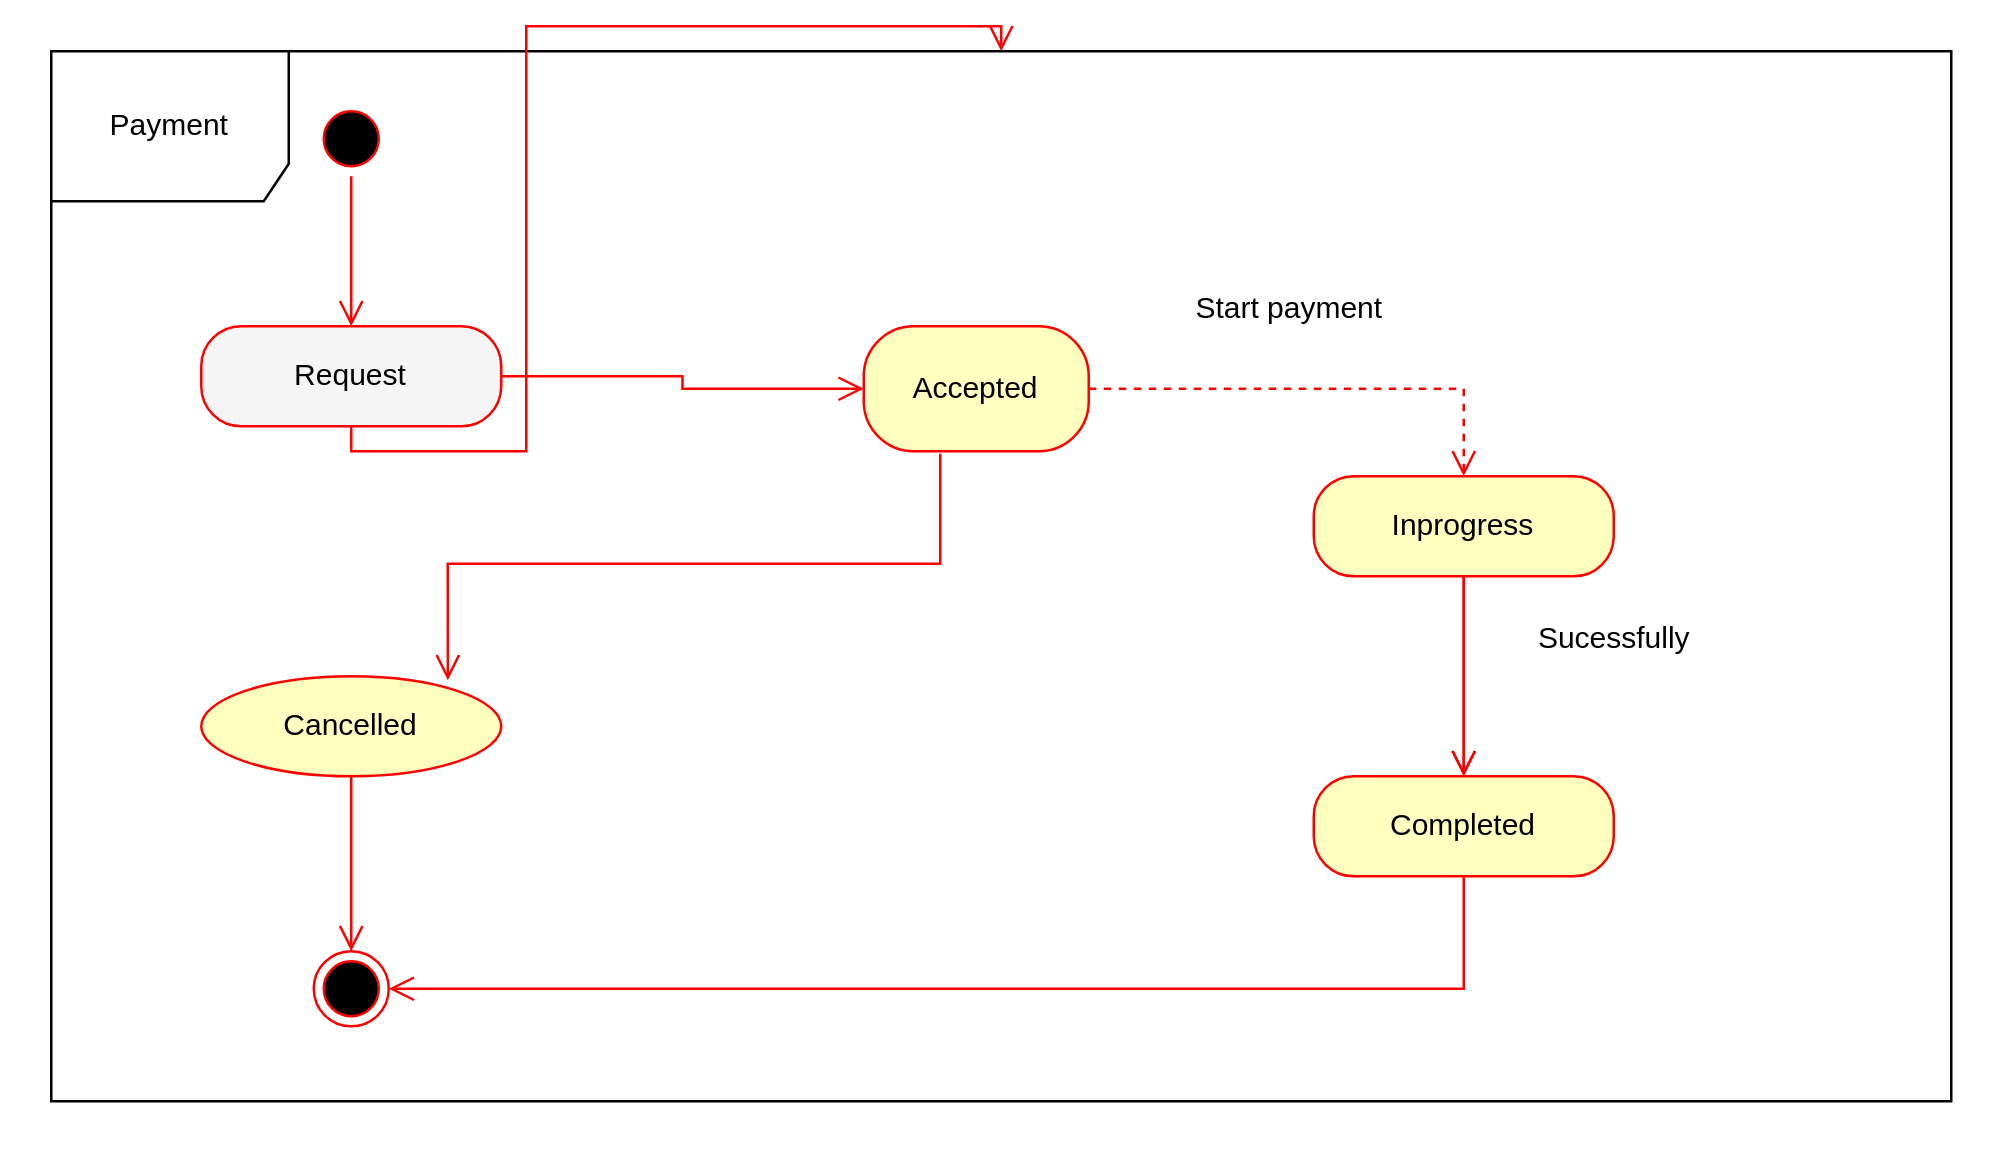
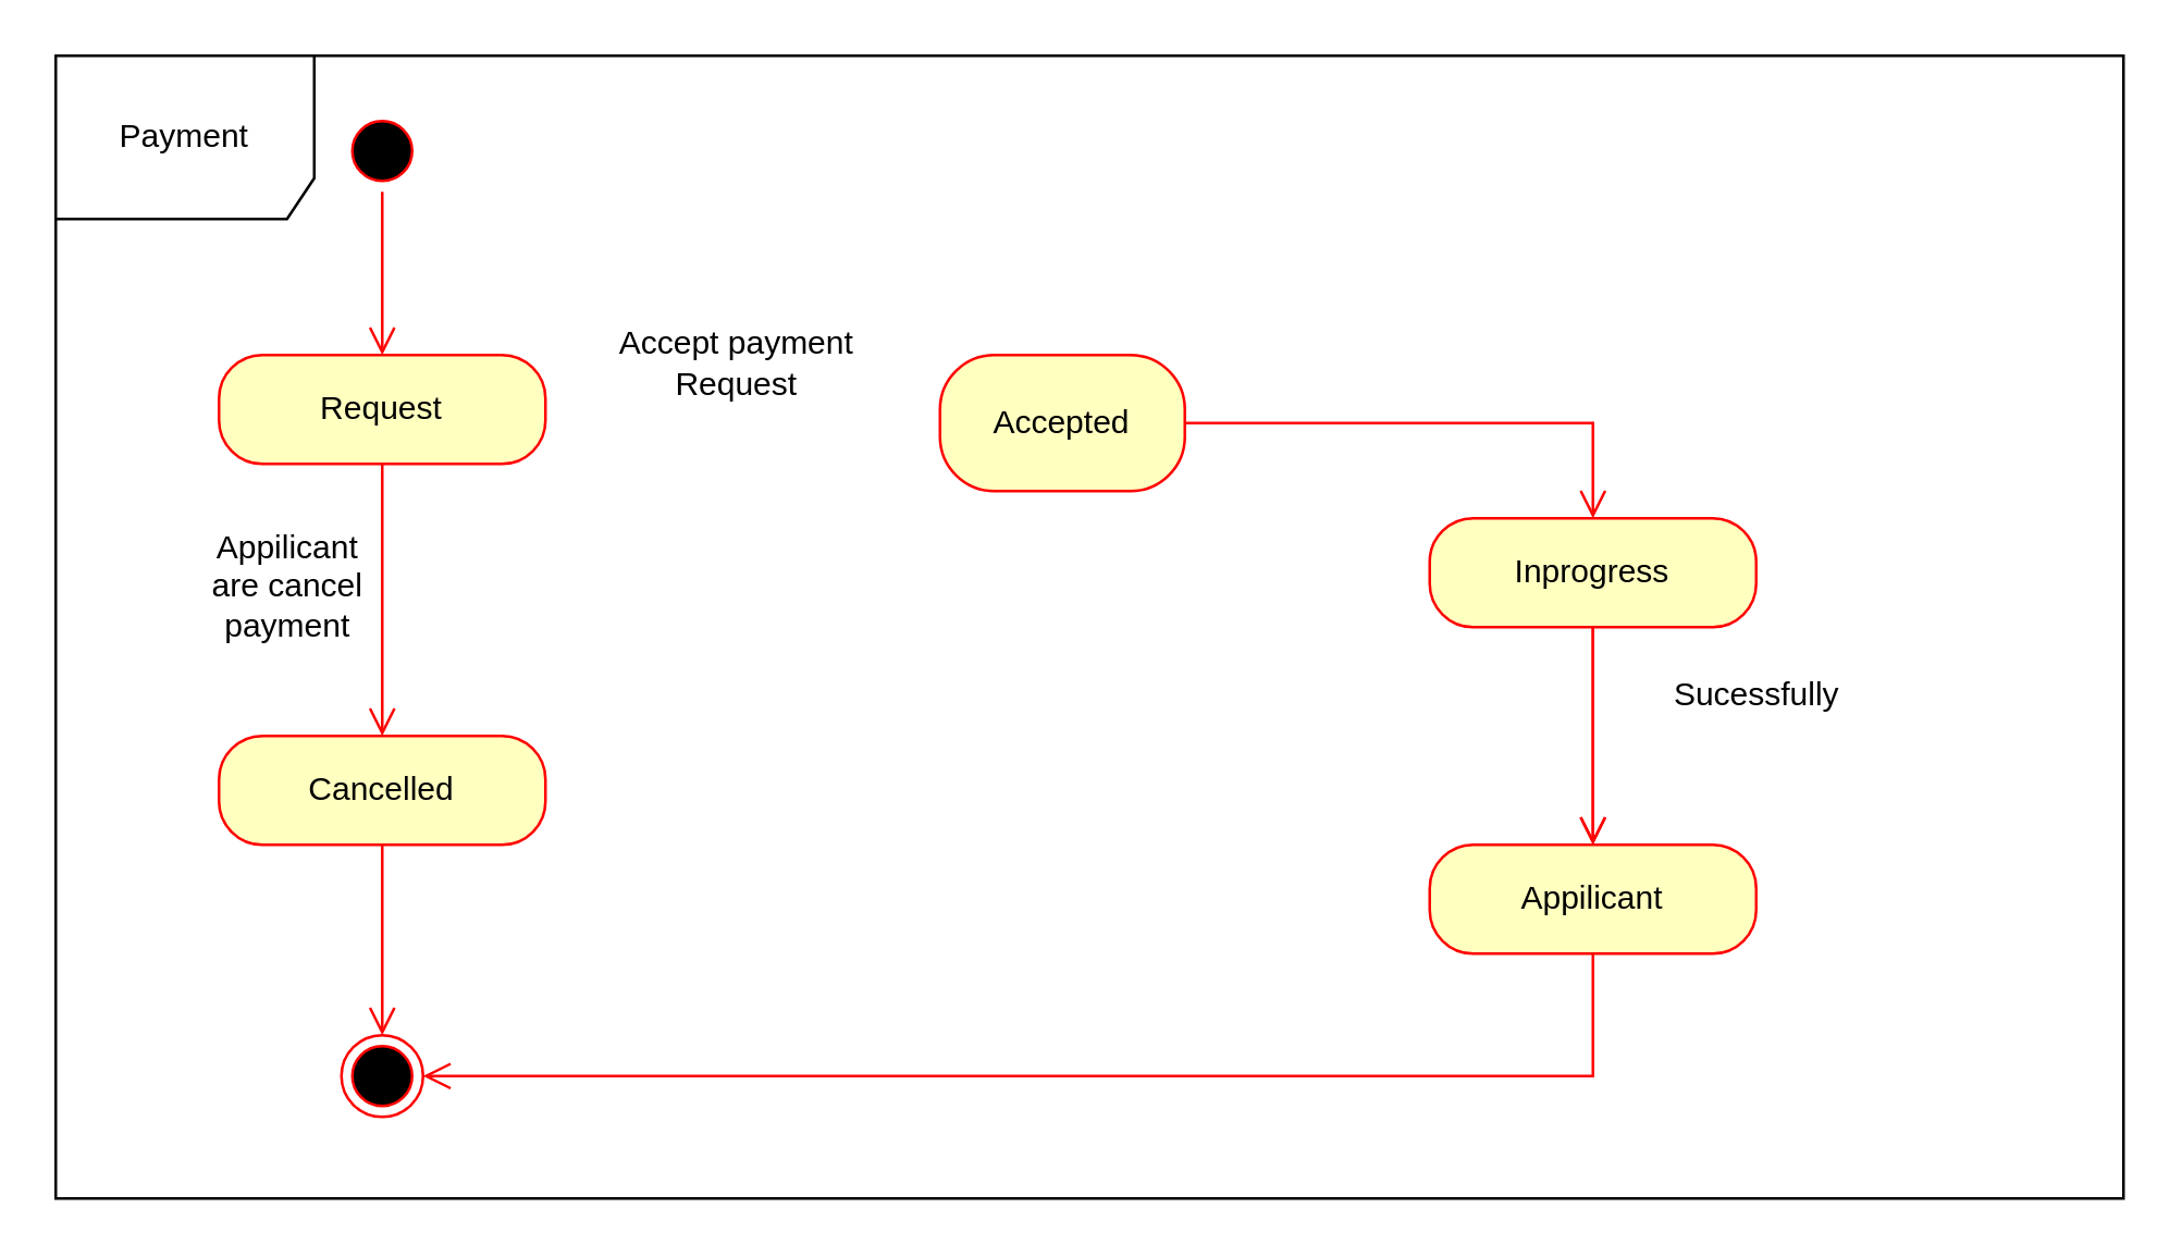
- <mxCell id="6" value="" style="edgeStyle=orthogonalEdgeStyle;html=1;verticalAlign=bottom;endArrow=open;endSize=8;strokeColor=#ff0000;rounded=0;" parent="1" source="5" target="2" edge="1"><mxGeometry relative="1" as="geometry"><mxPoint x="140" y="230" as="targetPoint" /></mxGeometry></mxCell>
+ <mxCell id="6" value="" style="edgeStyle=orthogonalEdgeStyle;html=1;verticalAlign=bottom;endArrow=open;endSize=8;strokeColor=#ff0000;rounded=0;entryX=0.5;entryY=0;entryDx=0;entryDy=0;" parent="1" source="5" target="7" edge="1"><mxGeometry relative="1" as="geometry"><mxPoint x="140" y="230" as="targetPoint" /></mxGeometry></mxCell>
- <mxCell id="17" value="Start payment" style="text;html=1;align=center;verticalAlign=middle;resizable=0;points=[];autosize=1;strokeColor=none;fillColor=none;" parent="1" vertex="1"><mxGeometry x="465" y="108" width="100" height="30" as="geometry" /></mxCell>
+ <mxCell id="15" value="Accept payment&lt;div&gt;Request&lt;/div&gt;" style="text;html=1;align=center;verticalAlign=middle;resizable=0;points=[];autosize=1;strokeColor=none;fillColor=none;" parent="1" vertex="1"><mxGeometry x="215" y="113" width="110" height="40" as="geometry" /></mxCell>
- <mxCell id="5" value="Request" style="rounded=1;whiteSpace=wrap;html=1;arcSize=40;fontColor=#000000;fillColor=#f5f5f5;strokeColor=#ff0000;" parent="1" vertex="1"><mxGeometry x="80" y="130" width="120" height="40" as="geometry" /></mxCell>
+ <mxCell id="5" value="Request" style="rounded=1;whiteSpace=wrap;html=1;arcSize=40;fontColor=#000000;fillColor=#ffffc0;strokeColor=#ff0000;" parent="1" vertex="1"><mxGeometry x="80" y="130" width="120" height="40" as="geometry" /></mxCell>
- <mxCell id="9" value="" style="edgeStyle=orthogonalEdgeStyle;html=1;verticalAlign=bottom;endArrow=open;endSize=8;strokeColor=#ff0000;rounded=0;entryX=0;entryY=0.5;entryDx=0;entryDy=0;" parent="1" source="5" target="8" edge="1"><mxGeometry relative="1" as="geometry"><mxPoint x="405" y="230" as="targetPoint" /><mxPoint x="405" y="170" as="sourcePoint" /><Array as="points" /></mxGeometry></mxCell>
- <mxCell id="14" value="" style="edgeStyle=orthogonalEdgeStyle;html=1;verticalAlign=bottom;endArrow=open;endSize=8;strokeColor=#ff0000;rounded=0;exitX=1;exitY=0.5;exitDx=0;exitDy=0;entryX=0.5;entryY=0;entryDx=0;entryDy=0;dashed=1;" parent="1" source="8" target="11" edge="1"><mxGeometry relative="1" as="geometry"><mxPoint x="425" y="250" as="targetPoint" /><mxPoint x="425" y="190" as="sourcePoint" /></mxGeometry></mxCell>
+ <mxCell id="14" value="" style="edgeStyle=orthogonalEdgeStyle;html=1;verticalAlign=bottom;endArrow=open;endSize=8;strokeColor=#ff0000;rounded=0;exitX=1;exitY=0.5;exitDx=0;exitDy=0;entryX=0.5;entryY=0;entryDx=0;entryDy=0;" parent="1" source="8" target="11" edge="1"><mxGeometry relative="1" as="geometry"><mxPoint x="425" y="250" as="targetPoint" /><mxPoint x="425" y="190" as="sourcePoint" /></mxGeometry></mxCell>
+ <mxCell id="16" value="Appilicant&lt;div&gt;are cancel&lt;/div&gt;&lt;div&gt;payment&lt;/div&gt;" style="text;html=1;align=center;verticalAlign=middle;resizable=0;points=[];autosize=1;strokeColor=none;fillColor=none;" parent="1" vertex="1"><mxGeometry x="65" y="185" width="80" height="60" as="geometry" /></mxCell>
- <mxCell id="10" value="" style="edgeStyle=orthogonalEdgeStyle;html=1;verticalAlign=bottom;endArrow=open;endSize=8;strokeColor=#ff0000;rounded=0;exitX=0.34;exitY=1.02;exitDx=0;exitDy=0;exitPerimeter=0;entryX=0.822;entryY=0.04;entryDx=0;entryDy=0;entryPerimeter=0;" parent="1" source="8" target="7" edge="1"><mxGeometry relative="1" as="geometry"><mxPoint x="415" y="240" as="targetPoint" /><mxPoint x="415" y="180" as="sourcePoint" /></mxGeometry></mxCell>
- <mxCell id="7" value="Cancelled" style="ellipse;whiteSpace=wrap;html=1;arcSize=40;fontColor=#000000;fillColor=#ffffc0;strokeColor=#ff0000;" parent="1" vertex="1"><mxGeometry x="80" y="270" width="120" height="40" as="geometry" /></mxCell>
+ <mxCell id="7" value="Cancelled" style="rounded=1;whiteSpace=wrap;html=1;arcSize=40;fontColor=#000000;fillColor=#ffffc0;strokeColor=#ff0000;" parent="1" vertex="1"><mxGeometry x="80" y="270" width="120" height="40" as="geometry" /></mxCell>
- <mxCell id="13" value="Completed" style="rounded=1;whiteSpace=wrap;html=1;arcSize=40;fontColor=#000000;fillColor=#ffffc0;strokeColor=#ff0000;" parent="1" vertex="1"><mxGeometry x="525" y="310" width="120" height="40" as="geometry" /></mxCell>
+ <mxCell id="13" value="Appilicant" style="rounded=1;whiteSpace=wrap;html=1;arcSize=40;fontColor=#000000;fillColor=#ffffc0;strokeColor=#ff0000;" parent="1" vertex="1"><mxGeometry x="525" y="310" width="120" height="40" as="geometry" /></mxCell>
